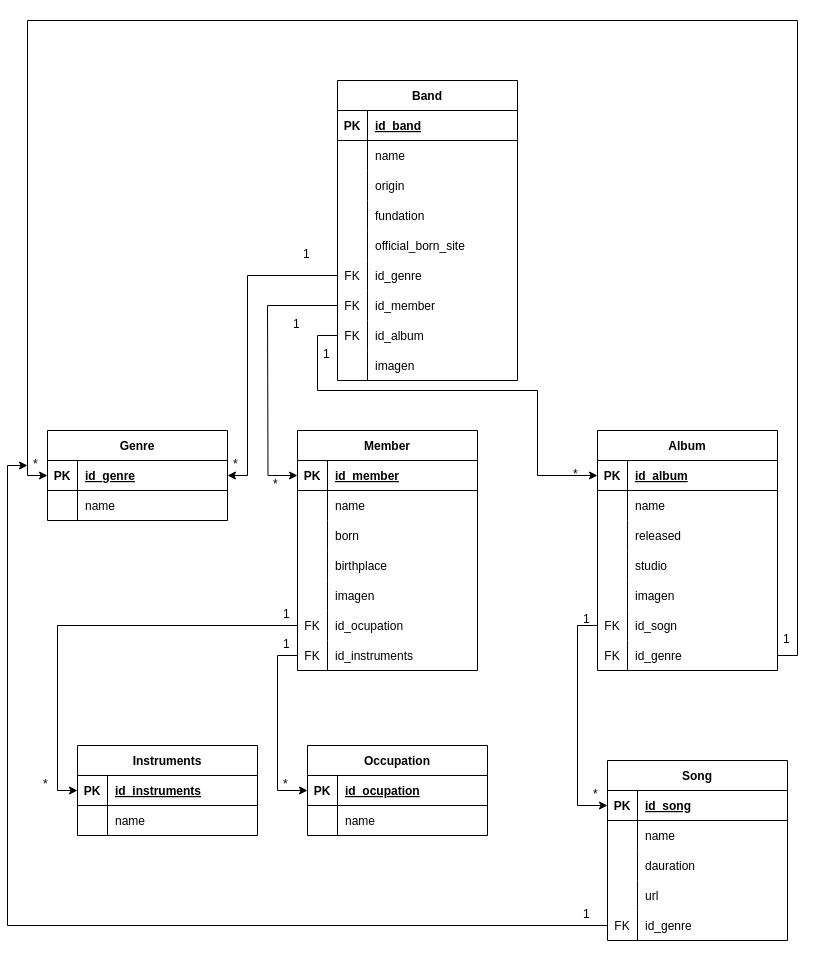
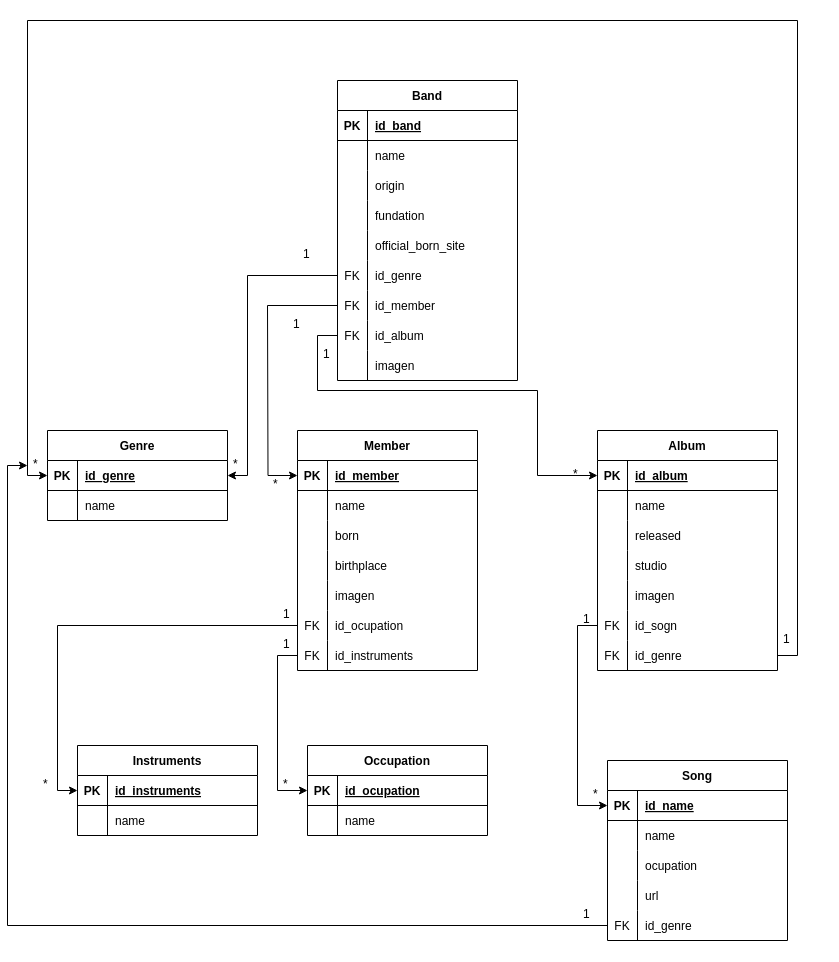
- <mxCell id="77" value="id_song" style="shape=partialRectangle;connectable=0;fillColor=none;top=0;left=0;bottom=0;right=0;align=left;spacingLeft=6;fontStyle=5;overflow=hidden;" parent="75" vertex="1"><mxGeometry x="30" width="150" height="30" as="geometry"><mxRectangle width="150" height="30" as="alternateBounds" /></mxGeometry></mxCell>
+ <mxCell id="77" value="id_name" style="shape=partialRectangle;connectable=0;fillColor=none;top=0;left=0;bottom=0;right=0;align=left;spacingLeft=6;fontStyle=5;overflow=hidden;" parent="75" vertex="1"><mxGeometry x="30" width="150" height="30" as="geometry"><mxRectangle width="150" height="30" as="alternateBounds" /></mxGeometry></mxCell>
- <mxCell id="83" value="dauration" style="shape=partialRectangle;connectable=0;fillColor=none;top=0;left=0;bottom=0;right=0;align=left;spacingLeft=6;overflow=hidden;" parent="81" vertex="1"><mxGeometry x="30" width="150" height="30" as="geometry"><mxRectangle width="150" height="30" as="alternateBounds" /></mxGeometry></mxCell>
+ <mxCell id="83" value="ocupation" style="shape=partialRectangle;connectable=0;fillColor=none;top=0;left=0;bottom=0;right=0;align=left;spacingLeft=6;overflow=hidden;" parent="81" vertex="1"><mxGeometry x="30" width="150" height="30" as="geometry"><mxRectangle width="150" height="30" as="alternateBounds" /></mxGeometry></mxCell>
